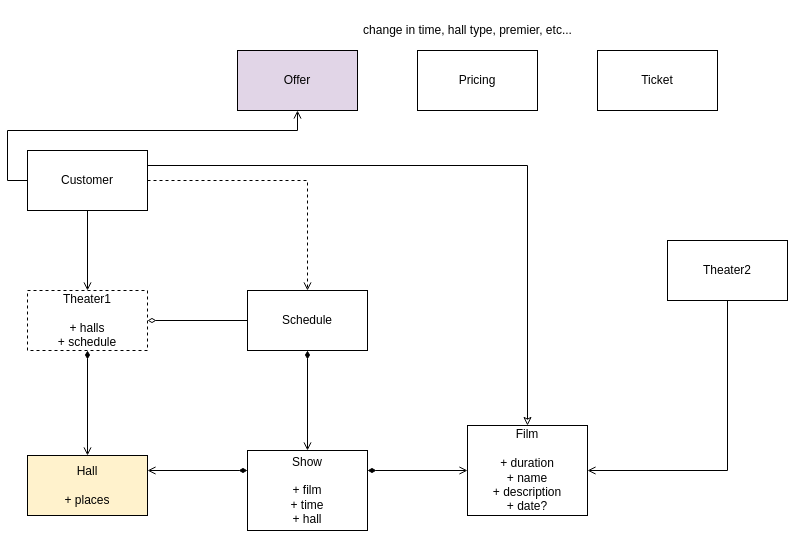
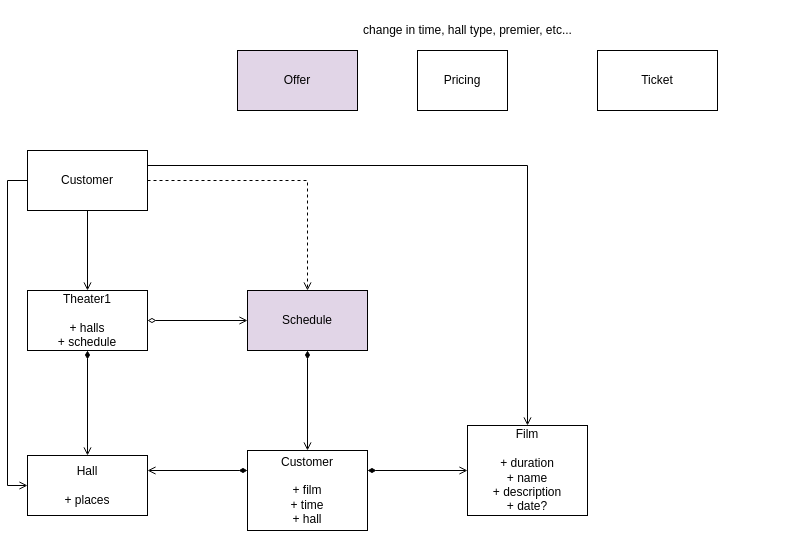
- <mxCell id="21" value="Pricing" style="rounded=0;whiteSpace=wrap;html=1;" vertex="1" parent="1"><mxGeometry x="410" y="50" width="120" height="60" as="geometry" /></mxCell>
+ <mxCell id="21" value="Pricing" style="rounded=0;whiteSpace=wrap;html=1;" vertex="1" parent="1"><mxGeometry x="410" y="50" width="90" height="60" as="geometry" /></mxCell>
- <mxCell id="5" style="edgeStyle=orthogonalEdgeStyle;rounded=0;orthogonalLoop=1;jettySize=auto;html=1;exitX=0;exitY=0.5;exitDx=0;exitDy=0;startArrow=none;startFill=0;endArrow=open;endFill=0;" edge="1" parent="1" source="6" target="18"><mxGeometry relative="1" as="geometry" /></mxCell>
+ <mxCell id="5" style="edgeStyle=orthogonalEdgeStyle;rounded=0;orthogonalLoop=1;jettySize=auto;html=1;exitX=0;exitY=0.5;exitDx=0;exitDy=0;entryX=0;entryY=0.5;entryDx=0;entryDy=0;startArrow=none;startFill=0;endArrow=open;endFill=0;" edge="1" parent="1" source="6" target="7"><mxGeometry relative="1" as="geometry" /></mxCell>
- <mxCell id="20" value="Theater2" style="whiteSpace=wrap;html=1;" vertex="1" parent="1"><mxGeometry x="660" y="240" width="120" height="60" as="geometry" /></mxCell>
- <mxCell id="13" value="Theater1&lt;br&gt;&lt;br&gt;+ halls&lt;br&gt;+ schedule" style="rounded=0;whiteSpace=wrap;html=1;dashed=1;" vertex="1" parent="1"><mxGeometry x="20" y="290" width="120" height="60" as="geometry" /></mxCell>
+ <mxCell id="13" value="Theater1&lt;br&gt;&lt;br&gt;+ halls&lt;br&gt;+ schedule" style="rounded=0;whiteSpace=wrap;html=1;" vertex="1" parent="1"><mxGeometry x="20" y="290" width="120" height="60" as="geometry" /></mxCell>
- <mxCell id="12" style="edgeStyle=orthogonalEdgeStyle;rounded=0;orthogonalLoop=1;jettySize=auto;html=1;exitX=1;exitY=0.5;exitDx=0;exitDy=0;entryX=0;entryY=0.5;entryDx=0;entryDy=0;startArrow=diamondThin;startFill=0;endArrow=none;endFill=0;" edge="1" parent="1" source="13" target="9"><mxGeometry relative="1" as="geometry" /></mxCell>
+ <mxCell id="12" style="edgeStyle=orthogonalEdgeStyle;rounded=0;orthogonalLoop=1;jettySize=auto;html=1;exitX=1;exitY=0.5;exitDx=0;exitDy=0;entryX=0;entryY=0.5;entryDx=0;entryDy=0;startArrow=diamondThin;startFill=0;endArrow=open;endFill=0;" edge="1" parent="1" source="13" target="9"><mxGeometry relative="1" as="geometry" /></mxCell>
- <mxCell id="9" value="Schedule" style="rounded=0;whiteSpace=wrap;html=1;" vertex="1" parent="1"><mxGeometry x="240" y="290" width="120" height="60" as="geometry" /></mxCell>
+ <mxCell id="9" value="Schedule" style="rounded=0;whiteSpace=wrap;html=1;fillColor=#e1d5e7;" vertex="1" parent="1"><mxGeometry x="240" y="290" width="120" height="60" as="geometry" /></mxCell>
- <mxCell id="4" style="edgeStyle=orthogonalEdgeStyle;rounded=0;orthogonalLoop=1;jettySize=auto;html=1;exitX=1;exitY=0.25;exitDx=0;exitDy=0;entryX=0.5;entryY=0;entryDx=0;entryDy=0;startArrow=none;startFill=0;endArrow=classic;endFill=0;" edge="1" parent="1" source="6" target="17"><mxGeometry relative="1" as="geometry" /></mxCell>
+ <mxCell id="4" style="edgeStyle=orthogonalEdgeStyle;rounded=0;orthogonalLoop=1;jettySize=auto;html=1;exitX=1;exitY=0.25;exitDx=0;exitDy=0;entryX=0.5;entryY=0;entryDx=0;entryDy=0;startArrow=none;startFill=0;endArrow=open;endFill=0;" edge="1" parent="1" source="6" target="17"><mxGeometry relative="1" as="geometry" /></mxCell>
- <mxCell id="19" style="edgeStyle=orthogonalEdgeStyle;rounded=0;orthogonalLoop=1;jettySize=auto;html=1;exitX=0.5;exitY=1;exitDx=0;exitDy=0;entryX=1;entryY=0.5;entryDx=0;entryDy=0;startArrow=none;startFill=0;endArrow=open;endFill=0;" edge="1" parent="1" source="20" target="17"><mxGeometry relative="1" as="geometry" /></mxCell>
- <mxCell id="7" value="Hall&lt;br&gt;&lt;br&gt;+ places" style="rounded=0;whiteSpace=wrap;html=1;fillColor=#fff2cc;" vertex="1" parent="1"><mxGeometry x="20" y="455" width="120" height="60" as="geometry" /></mxCell>
+ <mxCell id="7" value="Hall&lt;br&gt;&lt;br&gt;+ places" style="rounded=0;whiteSpace=wrap;html=1;" vertex="1" parent="1"><mxGeometry x="20" y="455" width="120" height="60" as="geometry" /></mxCell>
- <mxCell id="16" value="Show&lt;br&gt;&lt;br&gt;+ film&lt;br&gt;+ time&lt;br&gt;+ hall" style="rounded=0;whiteSpace=wrap;html=1;" vertex="1" parent="1"><mxGeometry x="240" y="450" width="120" height="80" as="geometry" /></mxCell>
+ <mxCell id="16" value="Customer&lt;br&gt;&lt;br&gt;+ film&lt;br&gt;+ time&lt;br&gt;+ hall" style="rounded=0;whiteSpace=wrap;html=1;" vertex="1" parent="1"><mxGeometry x="240" y="450" width="120" height="80" as="geometry" /></mxCell>
